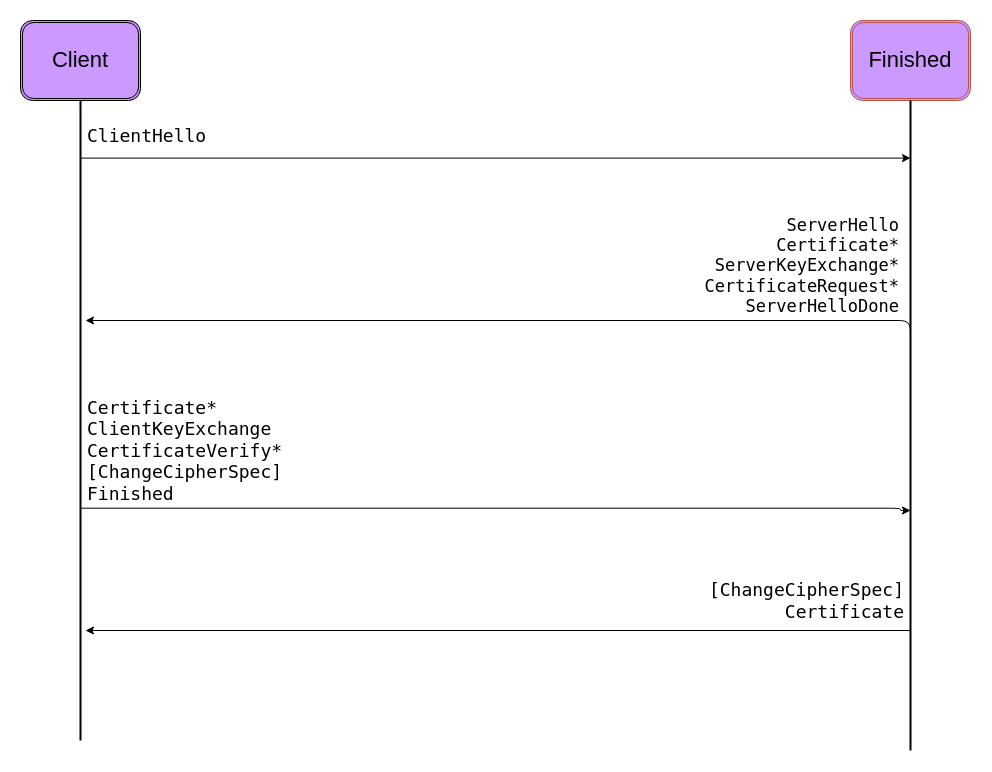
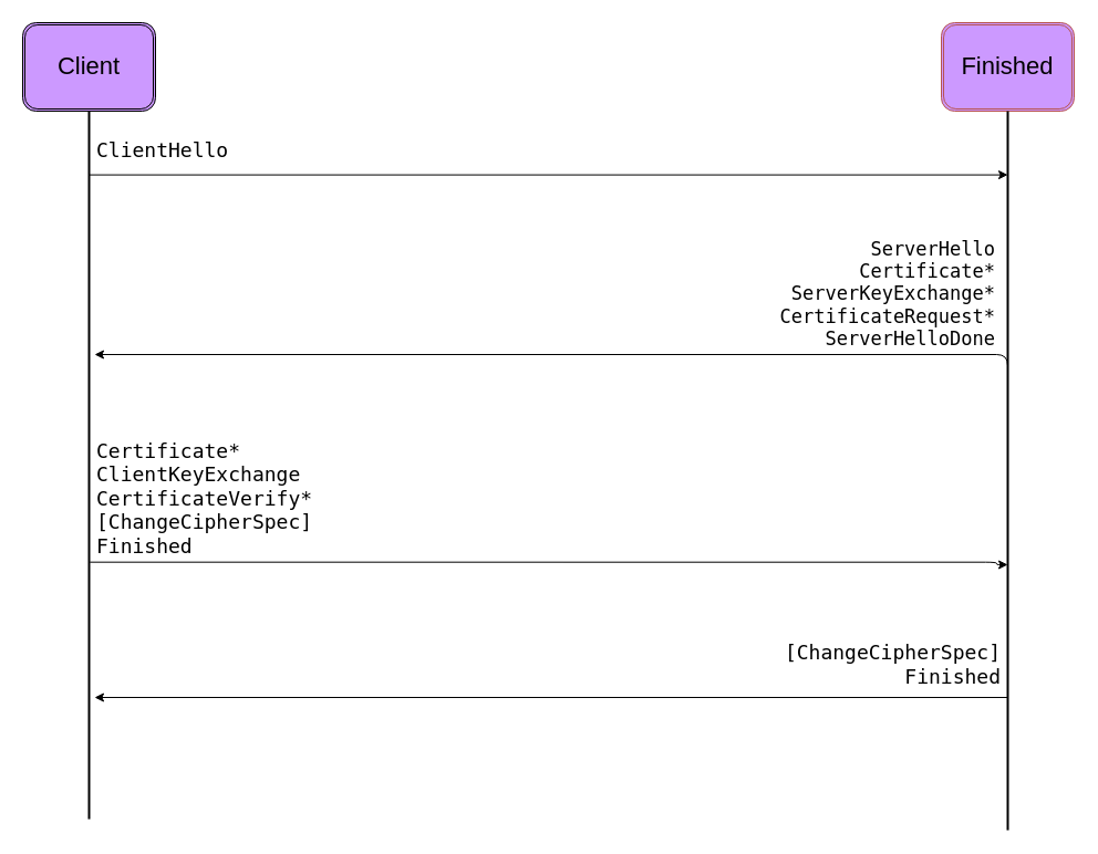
- <mxCell id="12" value="&lt;pre&gt;[ChangeCipherSpec]&lt;br/&gt;                                            Certificate&lt;/pre&gt;" style="text;html=1;align=right;verticalAlign=middle;resizable=0;points=[];autosize=1;strokeColor=none;fillColor=none;fontSize=18;fontColor=#000000;" vertex="1" parent="1"><mxGeometry x="325" y="560" width="580" height="80" as="geometry" /></mxCell>
+ <mxCell id="12" value="&lt;pre&gt;[ChangeCipherSpec]&lt;br/&gt;                                            Finished&lt;/pre&gt;" style="text;html=1;align=right;verticalAlign=middle;resizable=0;points=[];autosize=1;strokeColor=none;fillColor=none;fontSize=18;fontColor=#000000;" vertex="1" parent="1"><mxGeometry x="325" y="560" width="580" height="80" as="geometry" /></mxCell>
